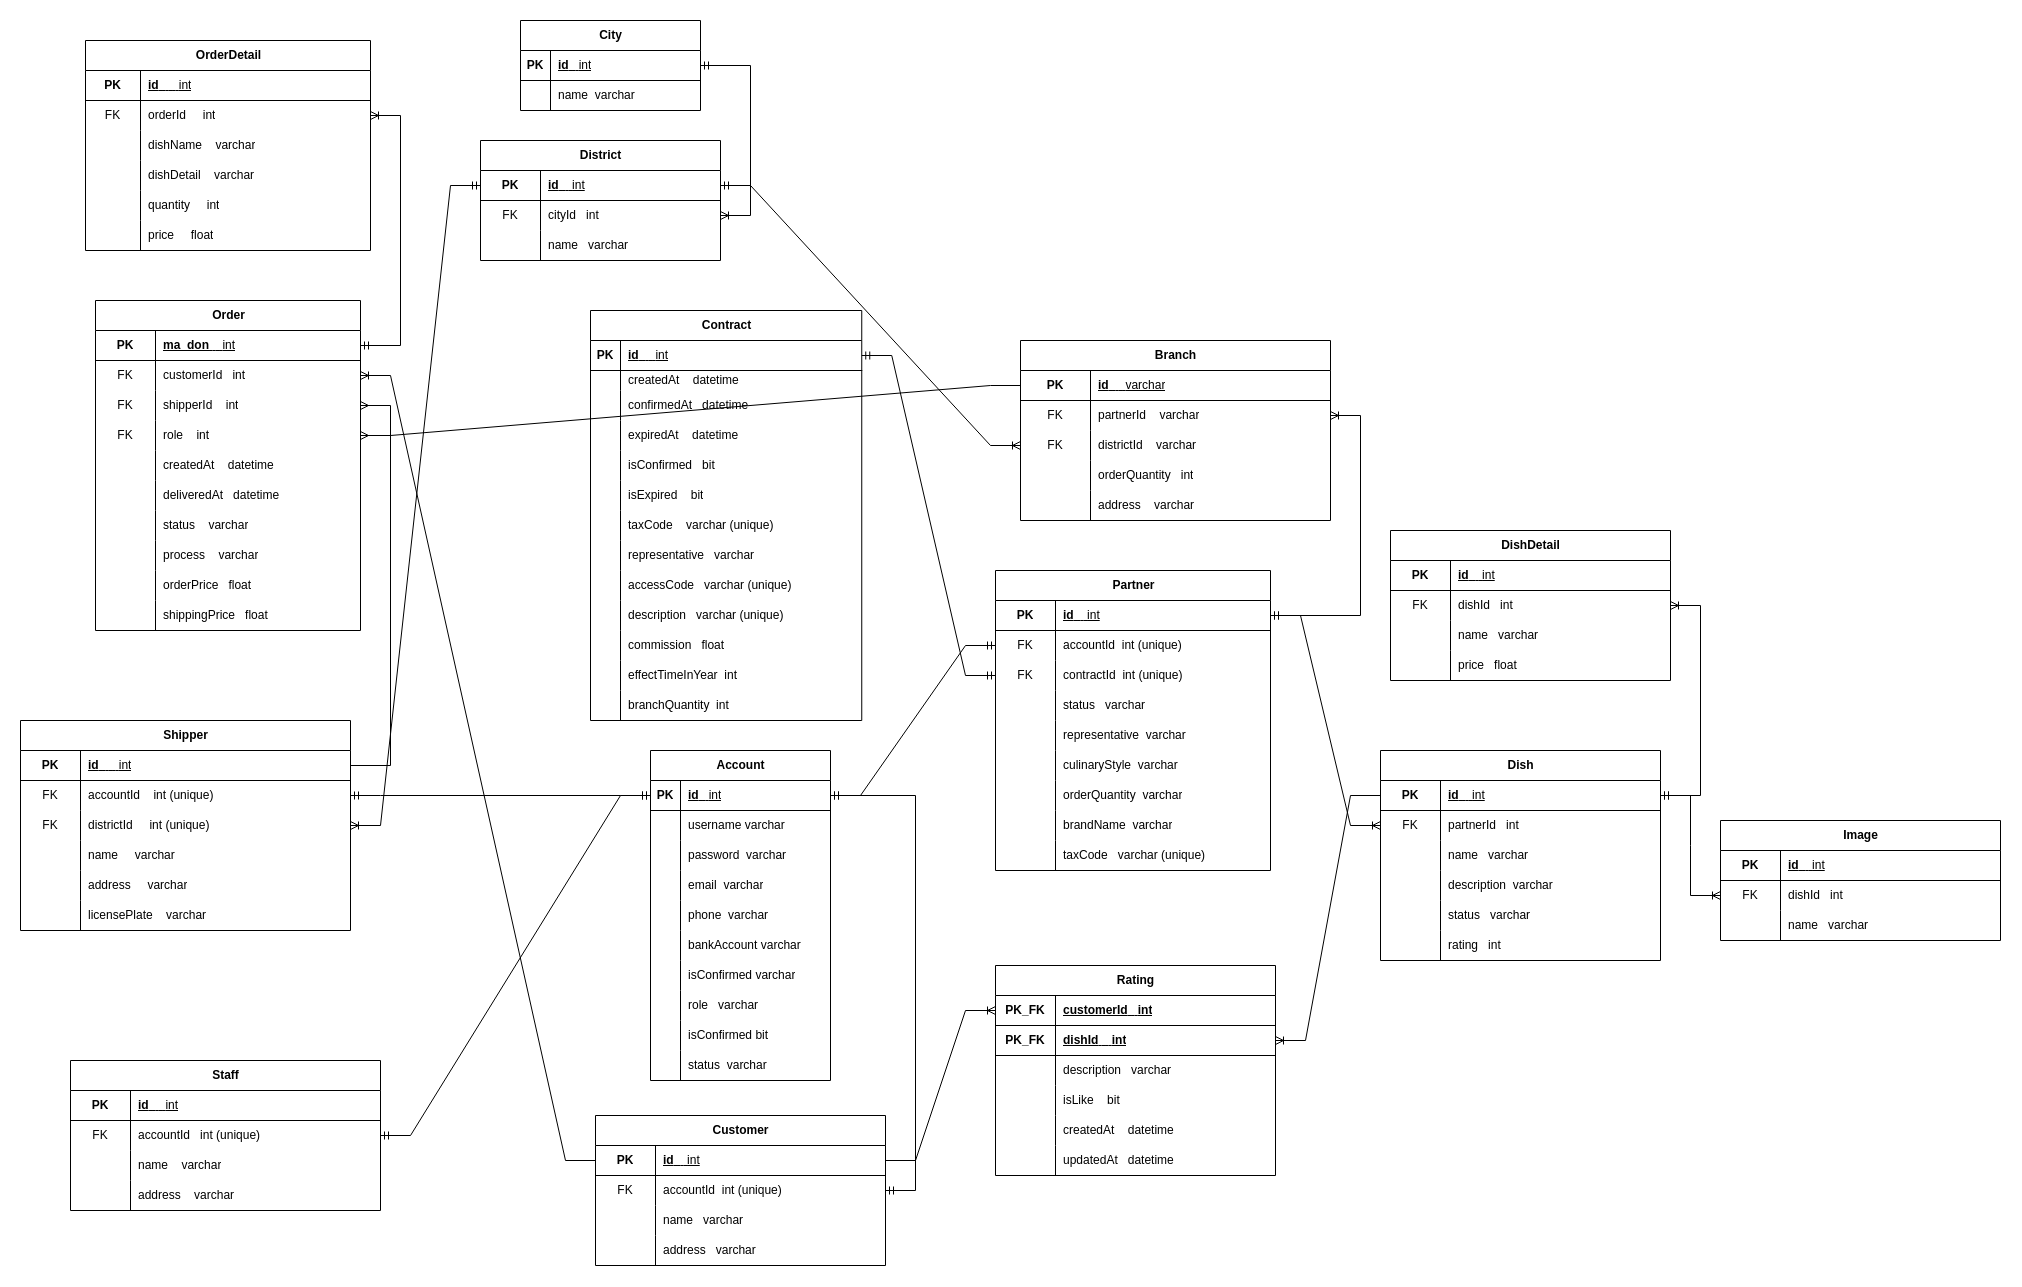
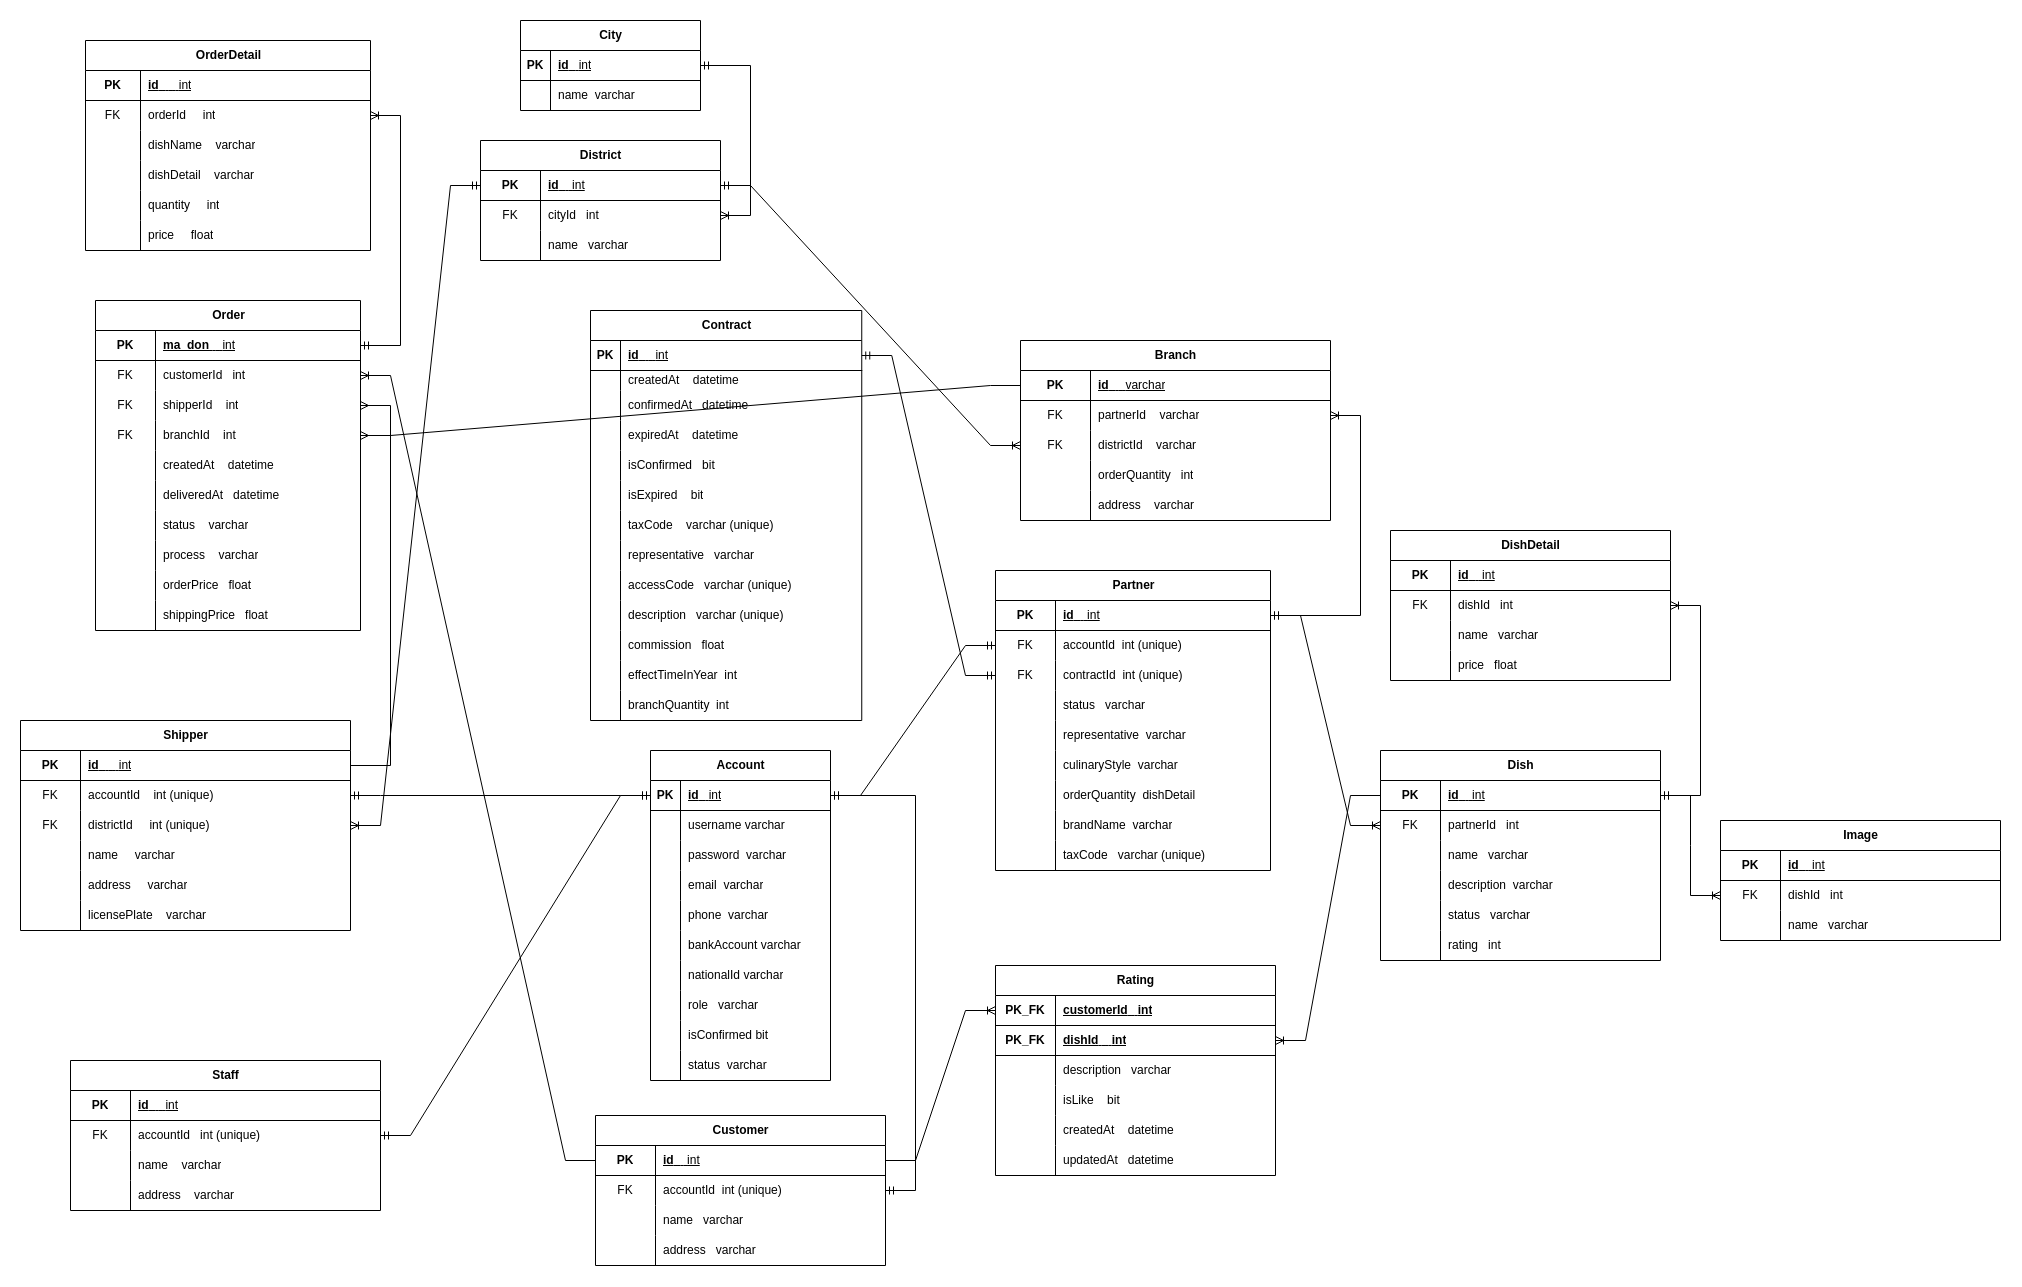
- <mxCell id="221" value="role&lt;span style=&quot;white-space: pre;&quot;&gt; &lt;/span&gt;&lt;span style=&quot;white-space: pre;&quot;&gt; &lt;/span&gt;&lt;span style=&quot;white-space: pre;&quot;&gt; &lt;/span&gt;&lt;span style=&quot;white-space: pre;&quot;&gt; &lt;/span&gt;int" style="shape=partialRectangle;connectable=0;fillColor=none;top=0;left=0;bottom=0;right=0;align=left;spacingLeft=6;overflow=hidden;whiteSpace=wrap;html=1;" parent="219" vertex="1"><mxGeometry x="60" width="205" height="30" as="geometry"><mxRectangle width="205" height="30" as="alternateBounds" /></mxGeometry></mxCell>
+ <mxCell id="221" value="branchId&lt;span style=&quot;white-space: pre;&quot;&gt; &lt;/span&gt;&lt;span style=&quot;white-space: pre;&quot;&gt; &lt;/span&gt;&lt;span style=&quot;white-space: pre;&quot;&gt; &lt;/span&gt;&lt;span style=&quot;white-space: pre;&quot;&gt; &lt;/span&gt;int" style="shape=partialRectangle;connectable=0;fillColor=none;top=0;left=0;bottom=0;right=0;align=left;spacingLeft=6;overflow=hidden;whiteSpace=wrap;html=1;" parent="219" vertex="1"><mxGeometry x="60" width="205" height="30" as="geometry"><mxRectangle width="205" height="30" as="alternateBounds" /></mxGeometry></mxCell>
- <mxCell id="54" value="orderQuantity&lt;span style=&quot;white-space: pre;&quot;&gt; &lt;/span&gt;&lt;span style=&quot;white-space: pre;&quot;&gt; &lt;/span&gt;varchar" style="shape=partialRectangle;connectable=0;fillColor=none;top=0;left=0;bottom=0;right=0;align=left;spacingLeft=6;overflow=hidden;whiteSpace=wrap;html=1;" parent="52" vertex="1"><mxGeometry x="60" width="215" height="30" as="geometry"><mxRectangle width="215" height="30" as="alternateBounds" /></mxGeometry></mxCell>
+ <mxCell id="54" value="orderQuantity&lt;span style=&quot;white-space: pre;&quot;&gt; &lt;/span&gt;&lt;span style=&quot;white-space: pre;&quot;&gt; &lt;/span&gt;dishDetail" style="shape=partialRectangle;connectable=0;fillColor=none;top=0;left=0;bottom=0;right=0;align=left;spacingLeft=6;overflow=hidden;whiteSpace=wrap;html=1;" parent="52" vertex="1"><mxGeometry x="60" width="215" height="30" as="geometry"><mxRectangle width="215" height="30" as="alternateBounds" /></mxGeometry></mxCell>
- <mxCell id="23" value="isConfirmed&lt;span style=&quot;white-space: pre;&quot;&gt; &lt;/span&gt;varchar" style="shape=partialRectangle;connectable=0;fillColor=none;top=0;left=0;bottom=0;right=0;align=left;spacingLeft=6;overflow=hidden;whiteSpace=wrap;html=1;" vertex="1" parent="21"><mxGeometry x="30" width="150" height="30" as="geometry"><mxRectangle width="150" height="30" as="alternateBounds" /></mxGeometry></mxCell>
+ <mxCell id="23" value="nationalId&lt;span style=&quot;white-space: pre;&quot;&gt; &lt;/span&gt;varchar" style="shape=partialRectangle;connectable=0;fillColor=none;top=0;left=0;bottom=0;right=0;align=left;spacingLeft=6;overflow=hidden;whiteSpace=wrap;html=1;" vertex="1" parent="21"><mxGeometry x="30" width="150" height="30" as="geometry"><mxRectangle width="150" height="30" as="alternateBounds" /></mxGeometry></mxCell>
